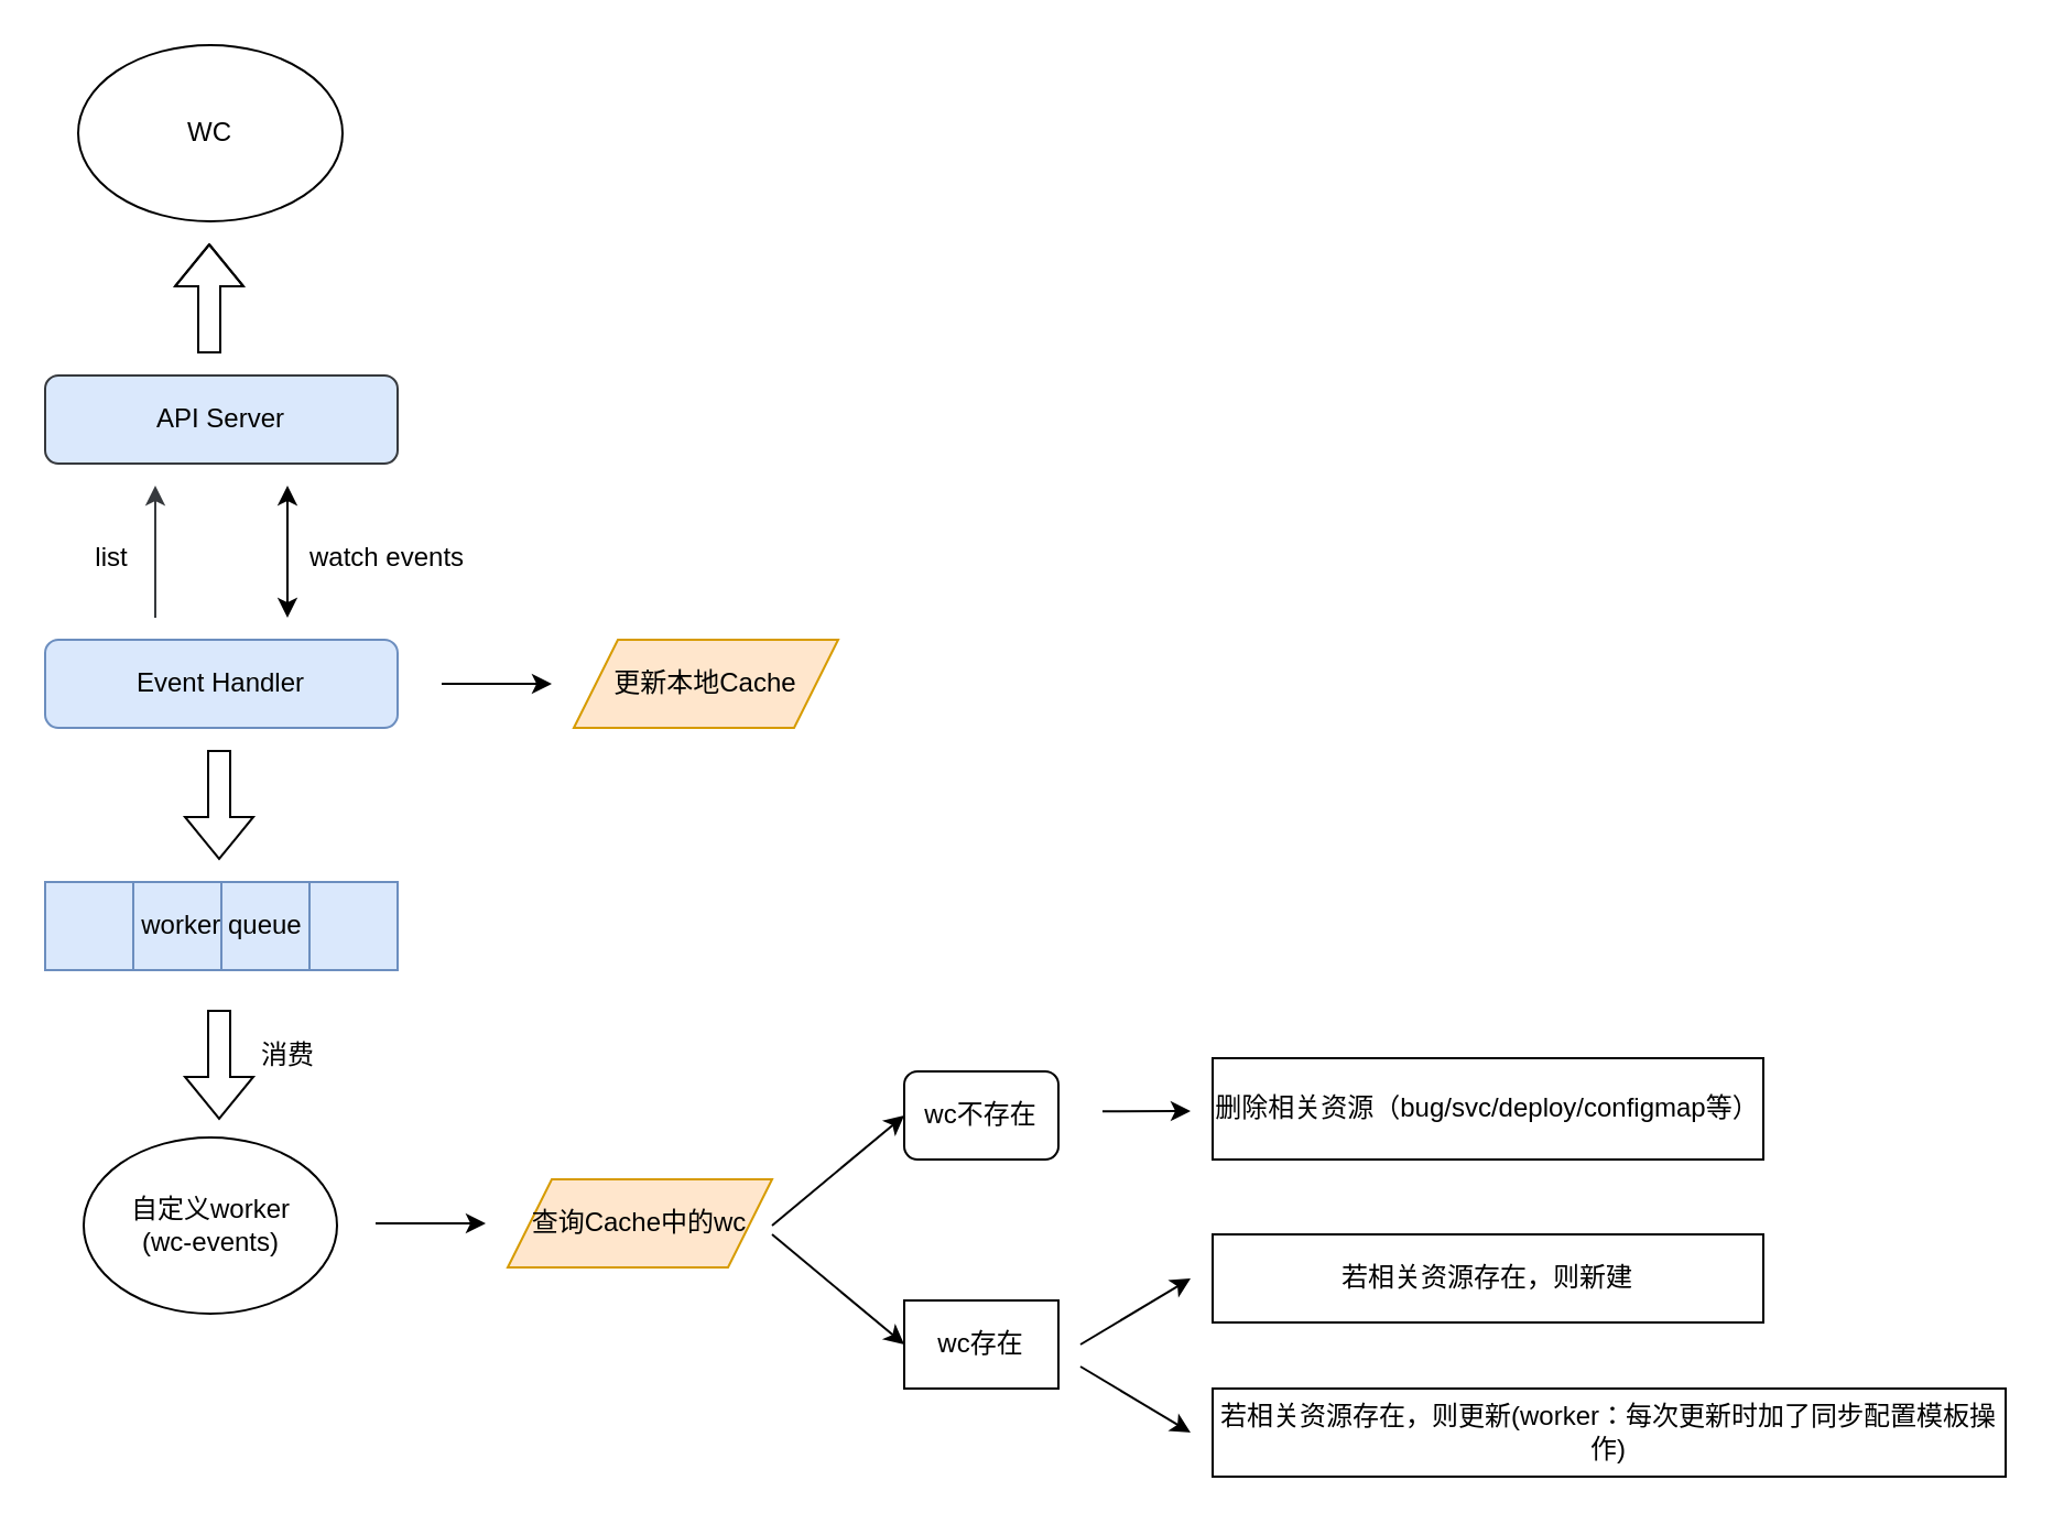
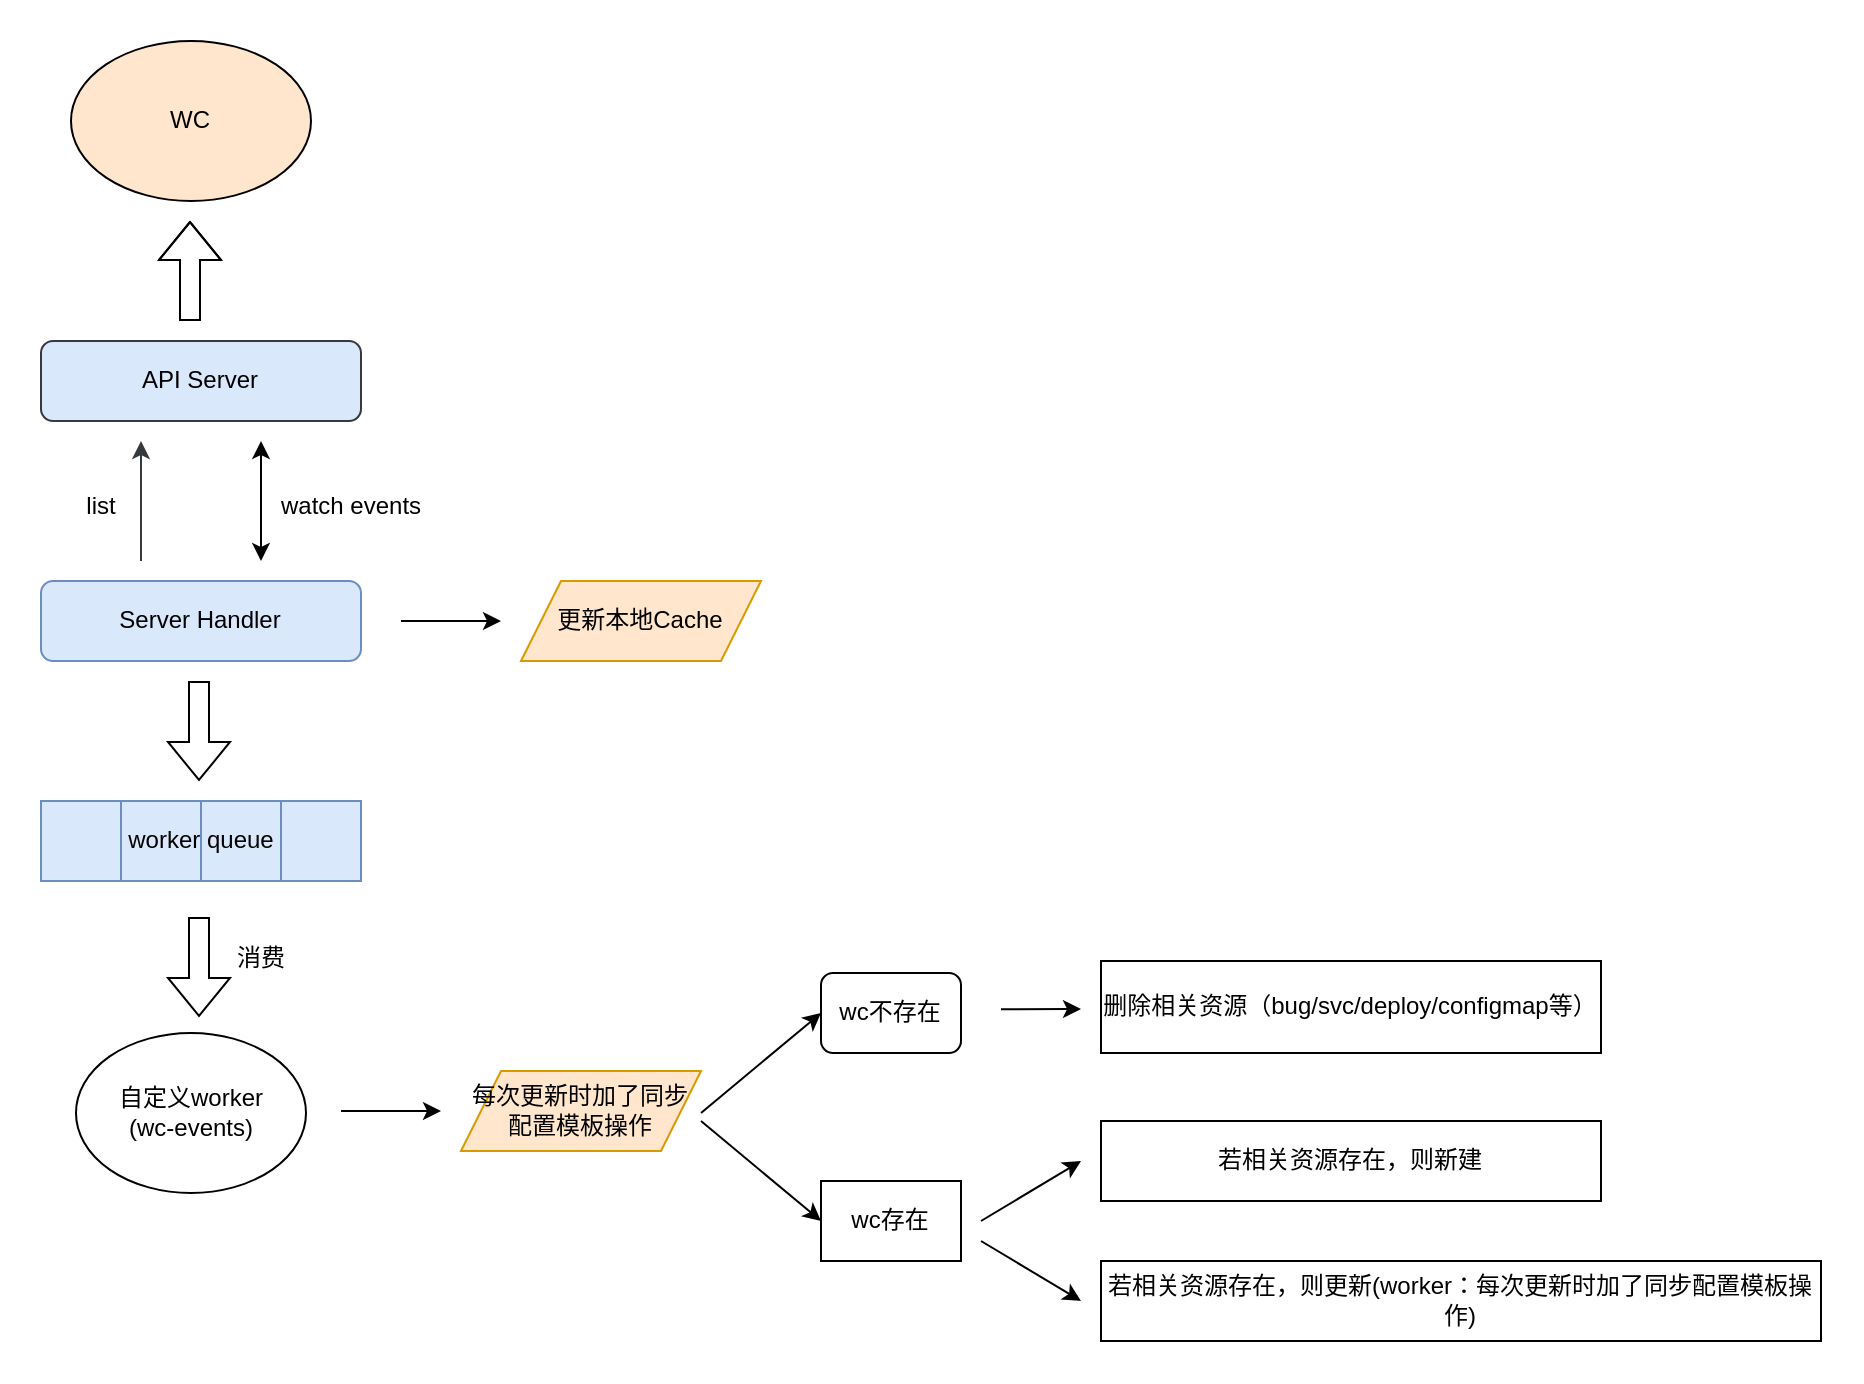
- <mxCell id="26" value="WC" style="ellipse;whiteSpace=wrap;html=1;" parent="1" vertex="1"><mxGeometry x="35" y="20" width="120" height="80" as="geometry" /></mxCell>
+ <mxCell id="26" value="WC" style="ellipse;whiteSpace=wrap;html=1;fillColor=#ffe6cc;" parent="1" vertex="1"><mxGeometry x="35" y="20" width="120" height="80" as="geometry" /></mxCell>
- <mxCell id="7" value="Event Handler" style="rounded=1;whiteSpace=wrap;html=1;fillColor=#dae8fc;strokeColor=#6c8ebf;" parent="1" vertex="1"><mxGeometry x="20" y="290" width="160" height="40" as="geometry" /></mxCell>
+ <mxCell id="7" value="Server Handler" style="rounded=1;whiteSpace=wrap;html=1;fillColor=#dae8fc;strokeColor=#6c8ebf;" parent="1" vertex="1"><mxGeometry x="20" y="290" width="160" height="40" as="geometry" /></mxCell>
- <mxCell id="20" value="查询Cache中的wc " style="shape=parallelogram;perimeter=parallelogramPerimeter;whiteSpace=wrap;html=1;fixedSize=1;fillColor=#ffe6cc;strokeColor=#d79b00;" parent="1" vertex="1"><mxGeometry x="230" y="535" width="120" height="40" as="geometry" /></mxCell>
+ <mxCell id="20" value="每次更新时加了同步配置模板操作 " style="shape=parallelogram;perimeter=parallelogramPerimeter;whiteSpace=wrap;html=1;fixedSize=1;fillColor=#ffe6cc;strokeColor=#d79b00;" parent="1" vertex="1"><mxGeometry x="230" y="535" width="120" height="40" as="geometry" /></mxCell>
